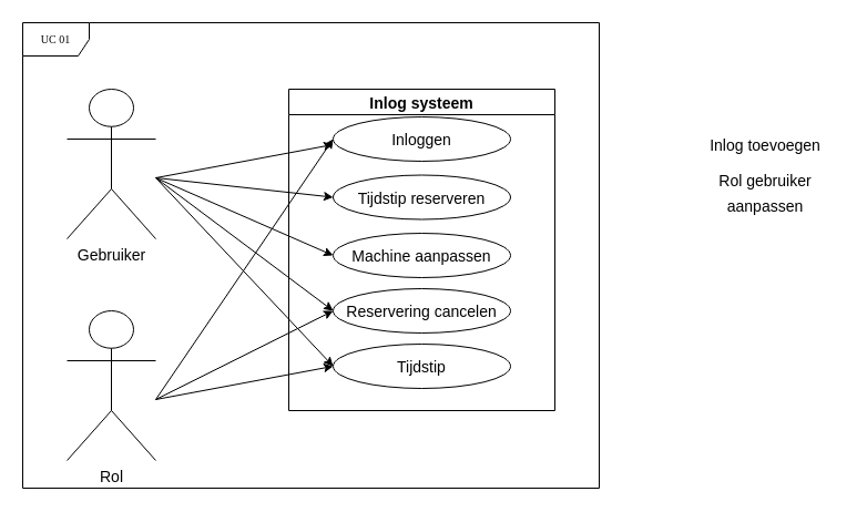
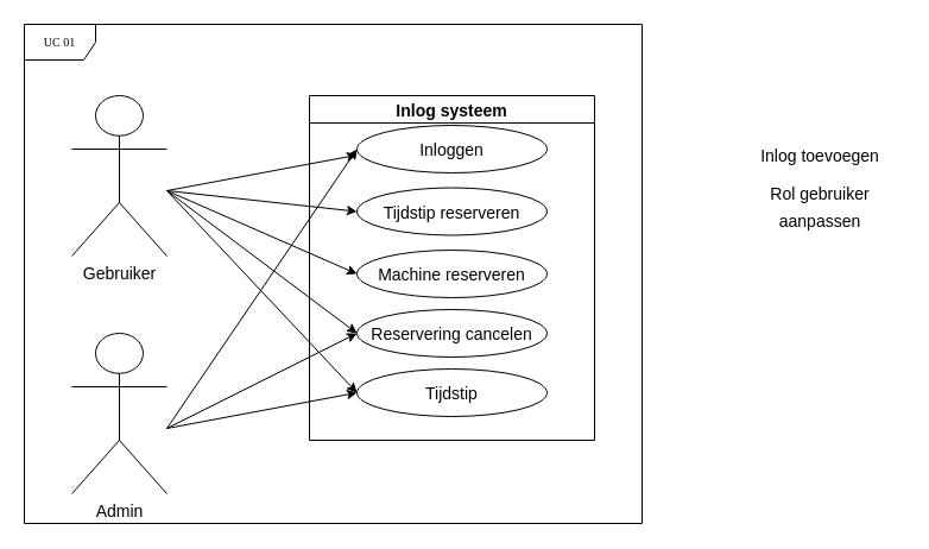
- <mxCell id="13" value="&lt;font style=&quot;font-size: 14px&quot;&gt;Machine aanpassen&lt;/font&gt;" style="text;html=1;strokeColor=none;fillColor=none;align=center;verticalAlign=middle;whiteSpace=wrap;rounded=0;fontSize=19;" vertex="1" parent="5"><mxGeometry x="50" y="135" width="140" height="30" as="geometry" /></mxCell>
+ <mxCell id="13" value="&lt;font style=&quot;font-size: 14px&quot;&gt;Machine reserveren&lt;/font&gt;" style="text;html=1;strokeColor=none;fillColor=none;align=center;verticalAlign=middle;whiteSpace=wrap;rounded=0;fontSize=19;" vertex="1" parent="5"><mxGeometry x="50" y="135" width="140" height="30" as="geometry" /></mxCell>
- <mxCell id="4" value="Rol" style="shape=umlActor;verticalLabelPosition=bottom;verticalAlign=top;html=1;outlineConnect=0;fontSize=14;" parent="1" vertex="1"><mxGeometry x="60" y="280" width="80" height="135" as="geometry" /></mxCell>
+ <mxCell id="4" value="Admin" style="shape=umlActor;verticalLabelPosition=bottom;verticalAlign=top;html=1;outlineConnect=0;fontSize=14;" parent="1" vertex="1"><mxGeometry x="60" y="280" width="80" height="135" as="geometry" /></mxCell>
